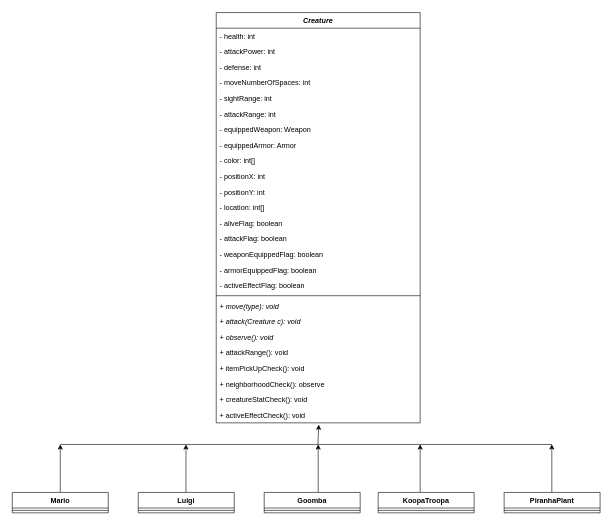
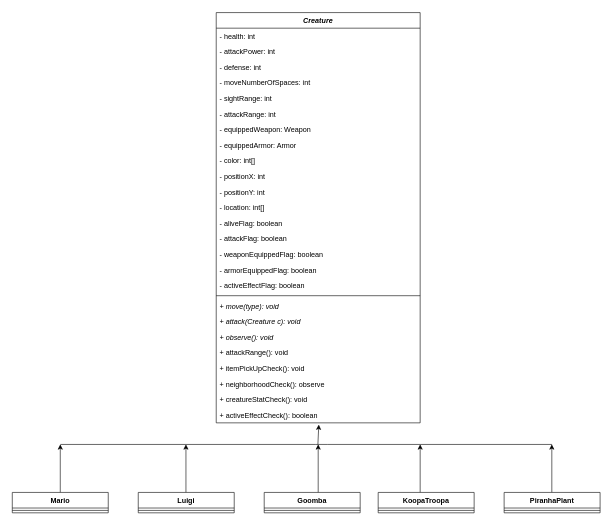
- <mxCell id="28" value="+ activeEffectCheck(): void" style="text;strokeColor=none;fillColor=none;align=left;verticalAlign=top;spacingLeft=4;spacingRight=4;overflow=hidden;rotatable=0;points=[[0,0.5],[1,0.5]];portConstraint=eastwest;fontStyle=0" vertex="1" parent="2"><mxGeometry y="658" width="340" height="26" as="geometry" /></mxCell>
+ <mxCell id="28" value="+ activeEffectCheck(): boolean" style="text;strokeColor=none;fillColor=none;align=left;verticalAlign=top;spacingLeft=4;spacingRight=4;overflow=hidden;rotatable=0;points=[[0,0.5],[1,0.5]];portConstraint=eastwest;fontStyle=0" vertex="1" parent="2"><mxGeometry y="658" width="340" height="26" as="geometry" /></mxCell>
